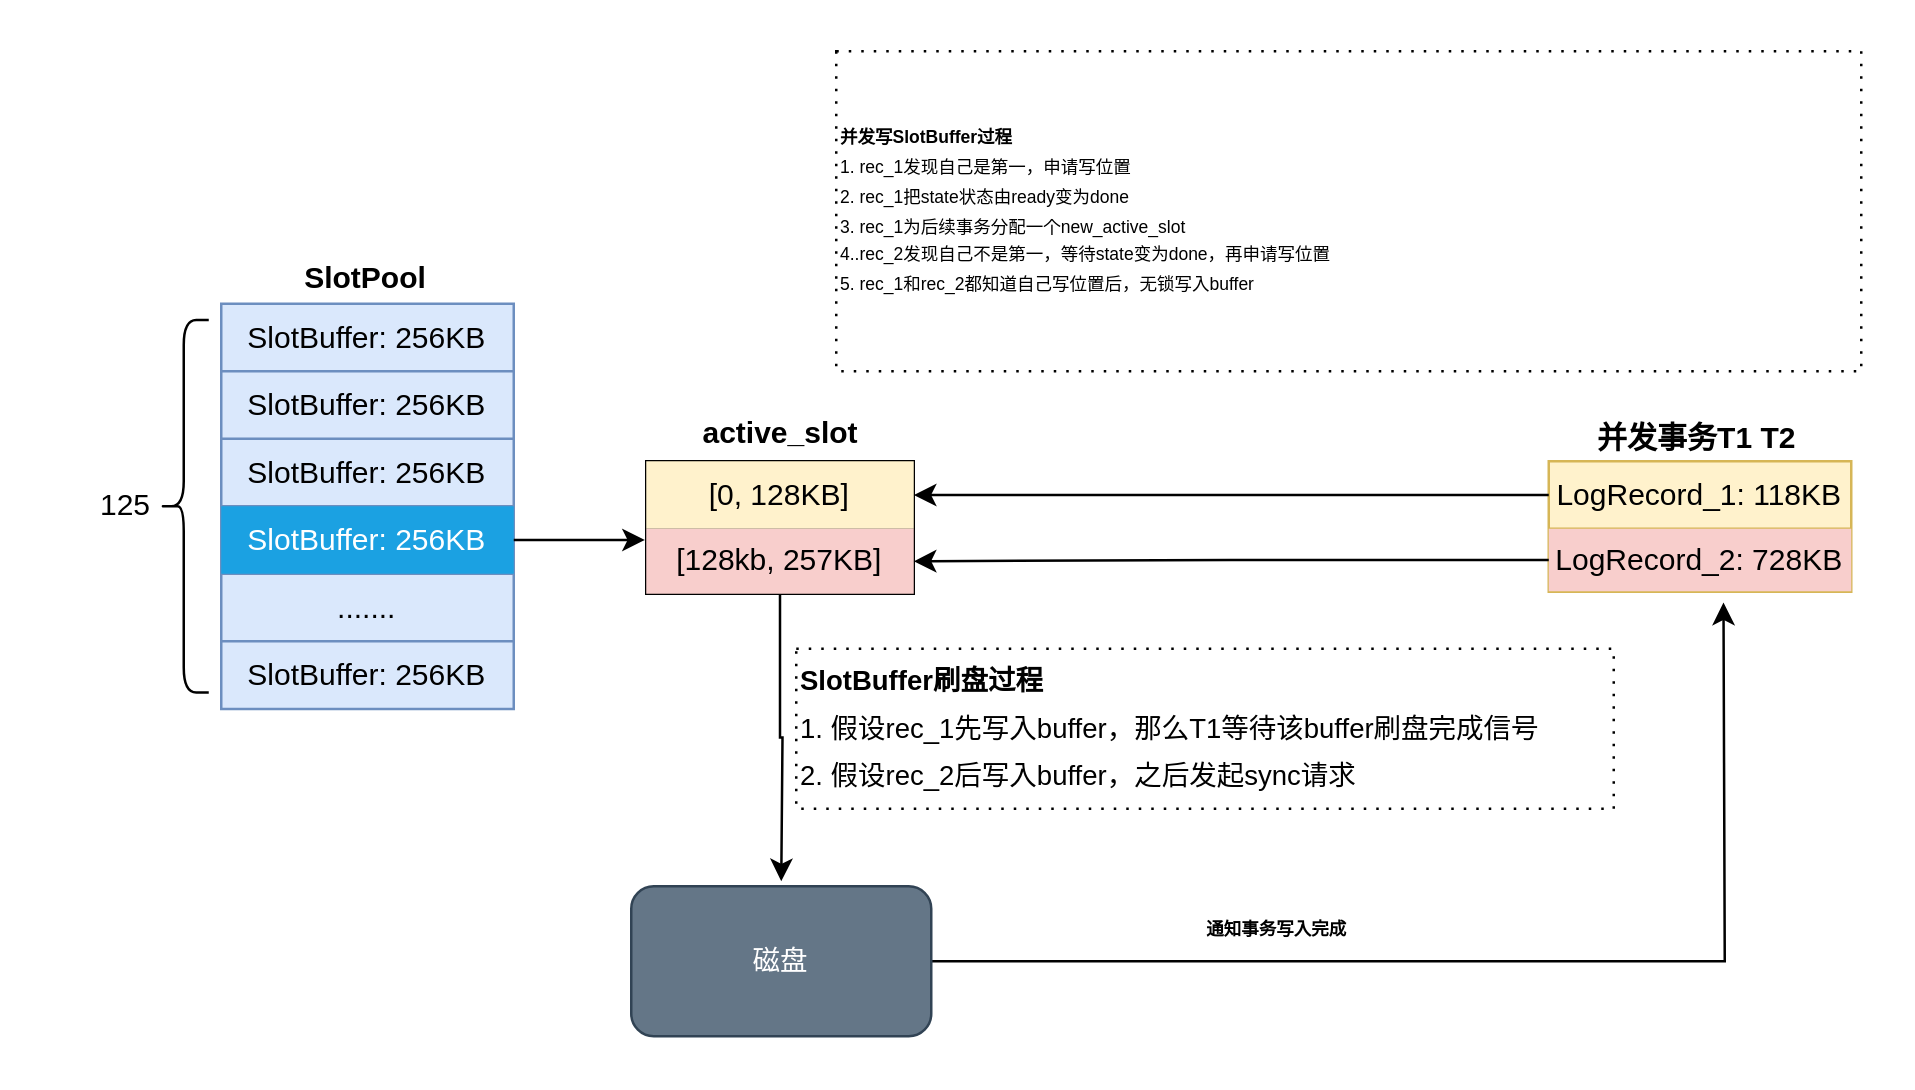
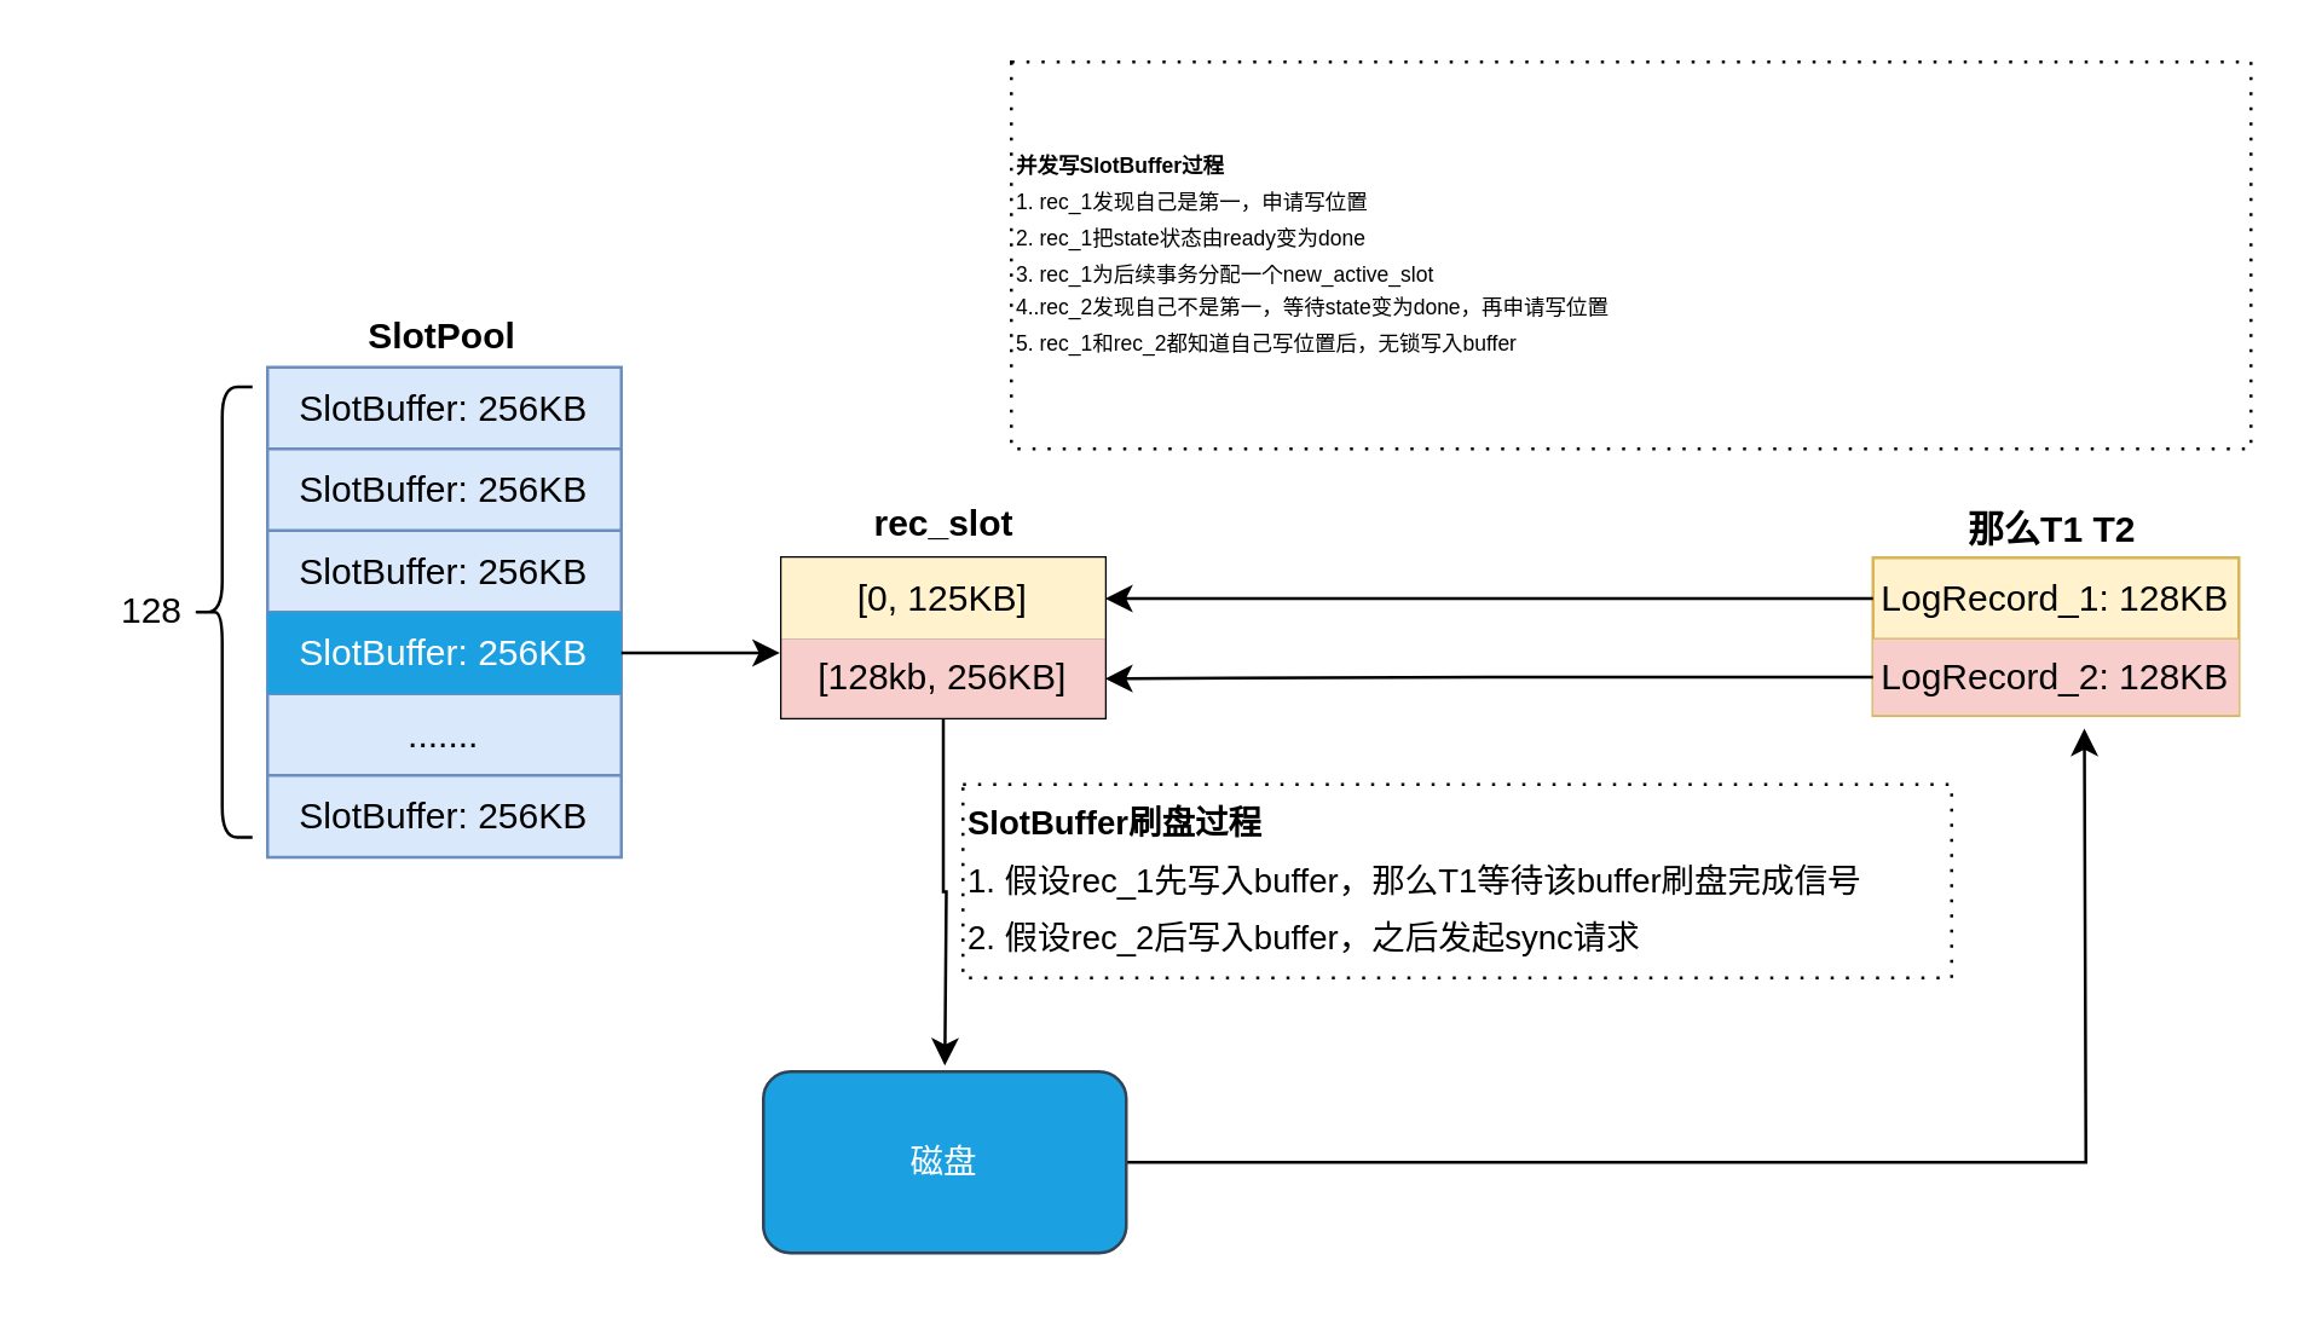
- <mxCell id="30" value="active_slot" style="text;html=1;strokeColor=none;fillColor=none;align=center;verticalAlign=middle;whiteSpace=wrap;rounded=0;fontStyle=1" vertex="1" parent="1"><mxGeometry x="282" y="158" width="60" height="30" as="geometry" /></mxCell>
+ <mxCell id="30" value="rec_slot" style="text;html=1;strokeColor=none;fillColor=none;align=center;verticalAlign=middle;whiteSpace=wrap;rounded=0;fontStyle=1" vertex="1" parent="1"><mxGeometry x="282" y="158" width="60" height="30" as="geometry" /></mxCell>
- <mxCell id="33" value="并发事务T1 T2" style="text;html=1;strokeColor=none;fillColor=none;align=center;verticalAlign=middle;whiteSpace=wrap;rounded=0;fontStyle=1" vertex="1" parent="1"><mxGeometry x="635" y="160" width="86.5" height="30" as="geometry" /></mxCell>
+ <mxCell id="33" value="那么T1 T2" style="text;html=1;strokeColor=none;fillColor=none;align=center;verticalAlign=middle;whiteSpace=wrap;rounded=0;fontStyle=1" vertex="1" parent="1"><mxGeometry x="635" y="160" width="86.5" height="30" as="geometry" /></mxCell>
- <mxCell id="20" value="[0, 128KB]" style="shape=partialRectangle;html=1;whiteSpace=wrap;connectable=0;fillColor=#fff2cc;top=0;left=0;bottom=0;right=0;overflow=hidden;strokeColor=#d6b656;" vertex="1" parent="19"><mxGeometry width="107" height="27" as="geometry"><mxRectangle width="107" height="27" as="alternateBounds" /></mxGeometry></mxCell>
+ <mxCell id="20" value="[0, 125KB]" style="shape=partialRectangle;html=1;whiteSpace=wrap;connectable=0;fillColor=#fff2cc;top=0;left=0;bottom=0;right=0;overflow=hidden;strokeColor=#d6b656;" vertex="1" parent="19"><mxGeometry width="107" height="27" as="geometry"><mxRectangle width="107" height="27" as="alternateBounds" /></mxGeometry></mxCell>
- <mxCell id="26" value="LogRecord_1: 118KB" style="shape=partialRectangle;html=1;whiteSpace=wrap;connectable=0;fillColor=none;top=0;left=0;bottom=0;right=0;overflow=hidden;" vertex="1" parent="25"><mxGeometry width="121" height="27" as="geometry"><mxRectangle width="121" height="27" as="alternateBounds" /></mxGeometry></mxCell>
+ <mxCell id="26" value="LogRecord_1: 128KB" style="shape=partialRectangle;html=1;whiteSpace=wrap;connectable=0;fillColor=none;top=0;left=0;bottom=0;right=0;overflow=hidden;" vertex="1" parent="25"><mxGeometry width="121" height="27" as="geometry"><mxRectangle width="121" height="27" as="alternateBounds" /></mxGeometry></mxCell>
- <mxCell id="16" value="125" style="text;html=1;strokeColor=none;fillColor=none;align=center;verticalAlign=middle;whiteSpace=wrap;rounded=0;" vertex="1" parent="1"><mxGeometry x="20" y="187.03" width="60" height="30" as="geometry" /></mxCell>
+ <mxCell id="16" value="128" style="text;html=1;strokeColor=none;fillColor=none;align=center;verticalAlign=middle;whiteSpace=wrap;rounded=0;" vertex="1" parent="1"><mxGeometry x="20" y="187.03" width="60" height="30" as="geometry" /></mxCell>
- <mxCell id="22" value="[128kb, 257KB]" style="shape=partialRectangle;html=1;whiteSpace=wrap;connectable=0;fillColor=#f8cecc;top=0;left=0;bottom=0;right=0;overflow=hidden;strokeColor=#b85450;" vertex="1" parent="21"><mxGeometry width="107" height="26" as="geometry"><mxRectangle width="107" height="26" as="alternateBounds" /></mxGeometry></mxCell>
+ <mxCell id="22" value="[128kb, 256KB]" style="shape=partialRectangle;html=1;whiteSpace=wrap;connectable=0;fillColor=#f8cecc;top=0;left=0;bottom=0;right=0;overflow=hidden;strokeColor=#b85450;" vertex="1" parent="21"><mxGeometry width="107" height="26" as="geometry"><mxRectangle width="107" height="26" as="alternateBounds" /></mxGeometry></mxCell>
- <mxCell id="28" value="LogRecord_2: 728KB" style="shape=partialRectangle;html=1;whiteSpace=wrap;connectable=0;fillColor=#f8cecc;top=0;left=0;bottom=0;right=0;overflow=hidden;strokeColor=#b85450;" vertex="1" parent="27"><mxGeometry width="121" height="25" as="geometry"><mxRectangle width="121" height="25" as="alternateBounds" /></mxGeometry></mxCell>
+ <mxCell id="28" value="LogRecord_2: 128KB" style="shape=partialRectangle;html=1;whiteSpace=wrap;connectable=0;fillColor=#f8cecc;top=0;left=0;bottom=0;right=0;overflow=hidden;strokeColor=#b85450;" vertex="1" parent="27"><mxGeometry width="121" height="25" as="geometry"><mxRectangle width="121" height="25" as="alternateBounds" /></mxGeometry></mxCell>
- <mxCell id="38" value="&lt;b&gt;通知事务写入完成&lt;/b&gt;" style="text;html=1;strokeColor=none;fillColor=none;align=center;verticalAlign=middle;whiteSpace=wrap;rounded=0;labelBackgroundColor=none;labelBorderColor=none;fontSize=7;" vertex="1" parent="1"><mxGeometry x="451" y="357" width="119" height="30" as="geometry" /></mxCell>
- <mxCell id="35" value="磁盘" style="rounded=1;whiteSpace=wrap;html=1;labelBackgroundColor=none;labelBorderColor=none;fontSize=11;strokeColor=#314354;fillColor=#647687;fontColor=#ffffff;" vertex="1" parent="1"><mxGeometry x="252" y="354" width="120" height="60" as="geometry" /></mxCell>
+ <mxCell id="35" value="磁盘" style="rounded=1;whiteSpace=wrap;html=1;labelBackgroundColor=none;labelBorderColor=none;fontSize=11;strokeColor=#314354;fillColor=#1ba1e2;fontColor=#ffffff;" vertex="1" parent="1"><mxGeometry x="252" y="354" width="120" height="60" as="geometry" /></mxCell>
